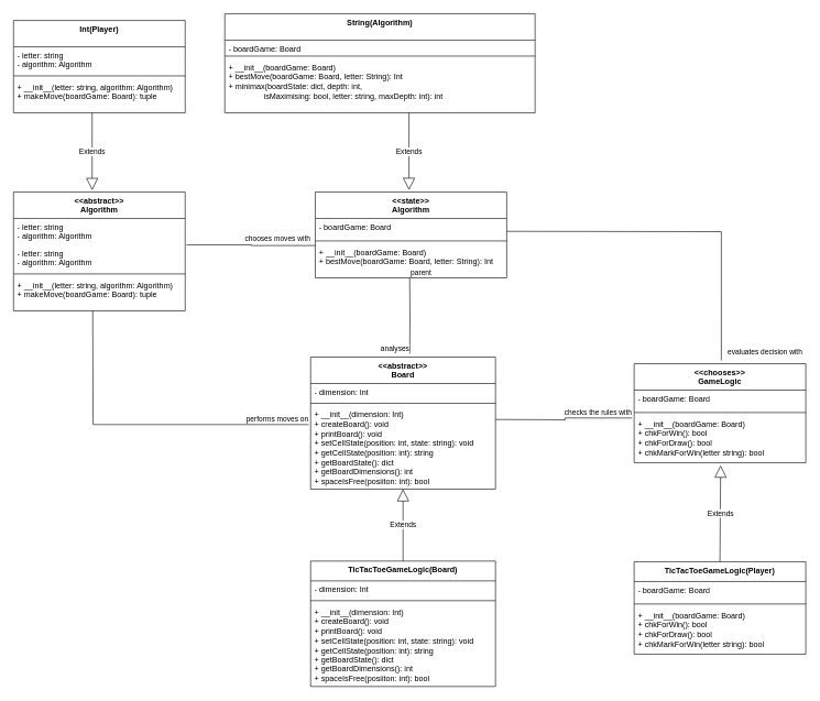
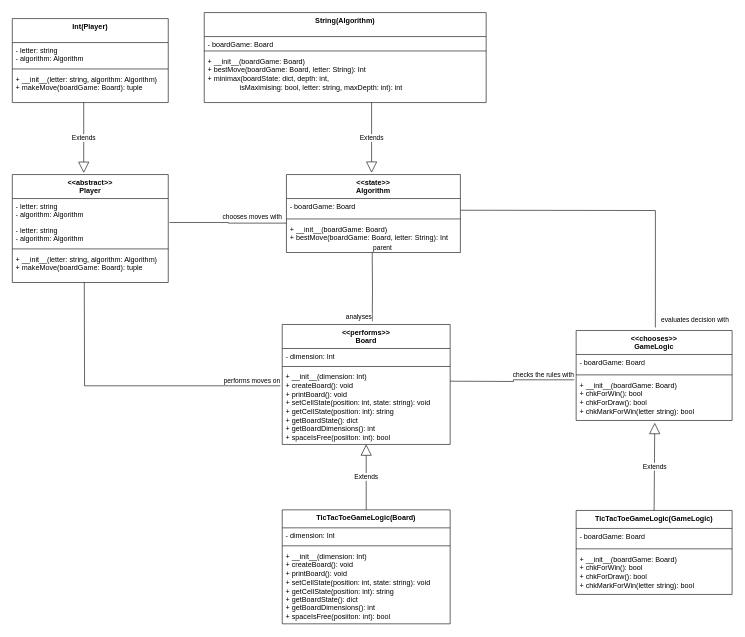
- <mxCell id="14" value="&amp;lt;&amp;lt;abstract&amp;gt;&amp;gt;&lt;br&gt;Algorithm" style="swimlane;fontStyle=1;align=center;verticalAlign=top;childLayout=stackLayout;horizontal=1;startSize=40;horizontalStack=0;resizeParent=1;resizeParentMax=0;resizeLast=0;collapsible=1;marginBottom=0;whiteSpace=wrap;html=1;" parent="1" vertex="1"><mxGeometry x="20" y="290" width="260" height="180" as="geometry" /></mxCell>
+ <mxCell id="14" value="&amp;lt;&amp;lt;abstract&amp;gt;&amp;gt;&lt;br&gt;Player" style="swimlane;fontStyle=1;align=center;verticalAlign=top;childLayout=stackLayout;horizontal=1;startSize=40;horizontalStack=0;resizeParent=1;resizeParentMax=0;resizeLast=0;collapsible=1;marginBottom=0;whiteSpace=wrap;html=1;" parent="1" vertex="1"><mxGeometry x="20" y="290" width="260" height="180" as="geometry" /></mxCell>
- <mxCell id="6" value="&amp;lt;&amp;lt;abstract&amp;gt;&amp;gt;&lt;br&gt;Board&lt;br&gt;" style="swimlane;fontStyle=1;align=center;verticalAlign=top;childLayout=stackLayout;horizontal=1;startSize=40;horizontalStack=0;resizeParent=1;resizeParentMax=0;resizeLast=0;collapsible=1;marginBottom=0;whiteSpace=wrap;html=1;" parent="1" vertex="1"><mxGeometry x="470" y="540" width="280" height="200" as="geometry" /></mxCell>
+ <mxCell id="6" value="&amp;lt;&amp;lt;performs&amp;gt;&amp;gt;&lt;br&gt;Board&lt;br&gt;" style="swimlane;fontStyle=1;align=center;verticalAlign=top;childLayout=stackLayout;horizontal=1;startSize=40;horizontalStack=0;resizeParent=1;resizeParentMax=0;resizeLast=0;collapsible=1;marginBottom=0;whiteSpace=wrap;html=1;" parent="1" vertex="1"><mxGeometry x="470" y="540" width="280" height="200" as="geometry" /></mxCell>
- <mxCell id="23" value="TicTacToeGameLogic(Player)" style="swimlane;fontStyle=1;align=center;verticalAlign=top;childLayout=stackLayout;horizontal=1;startSize=30;horizontalStack=0;resizeParent=1;resizeParentMax=0;resizeLast=0;collapsible=1;marginBottom=0;whiteSpace=wrap;html=1;" parent="1" vertex="1"><mxGeometry x="960" y="850" width="260" height="140" as="geometry" /></mxCell>
+ <mxCell id="23" value="TicTacToeGameLogic(GameLogic)" style="swimlane;fontStyle=1;align=center;verticalAlign=top;childLayout=stackLayout;horizontal=1;startSize=30;horizontalStack=0;resizeParent=1;resizeParentMax=0;resizeLast=0;collapsible=1;marginBottom=0;whiteSpace=wrap;html=1;" parent="1" vertex="1"><mxGeometry x="960" y="850" width="260" height="140" as="geometry" /></mxCell>
